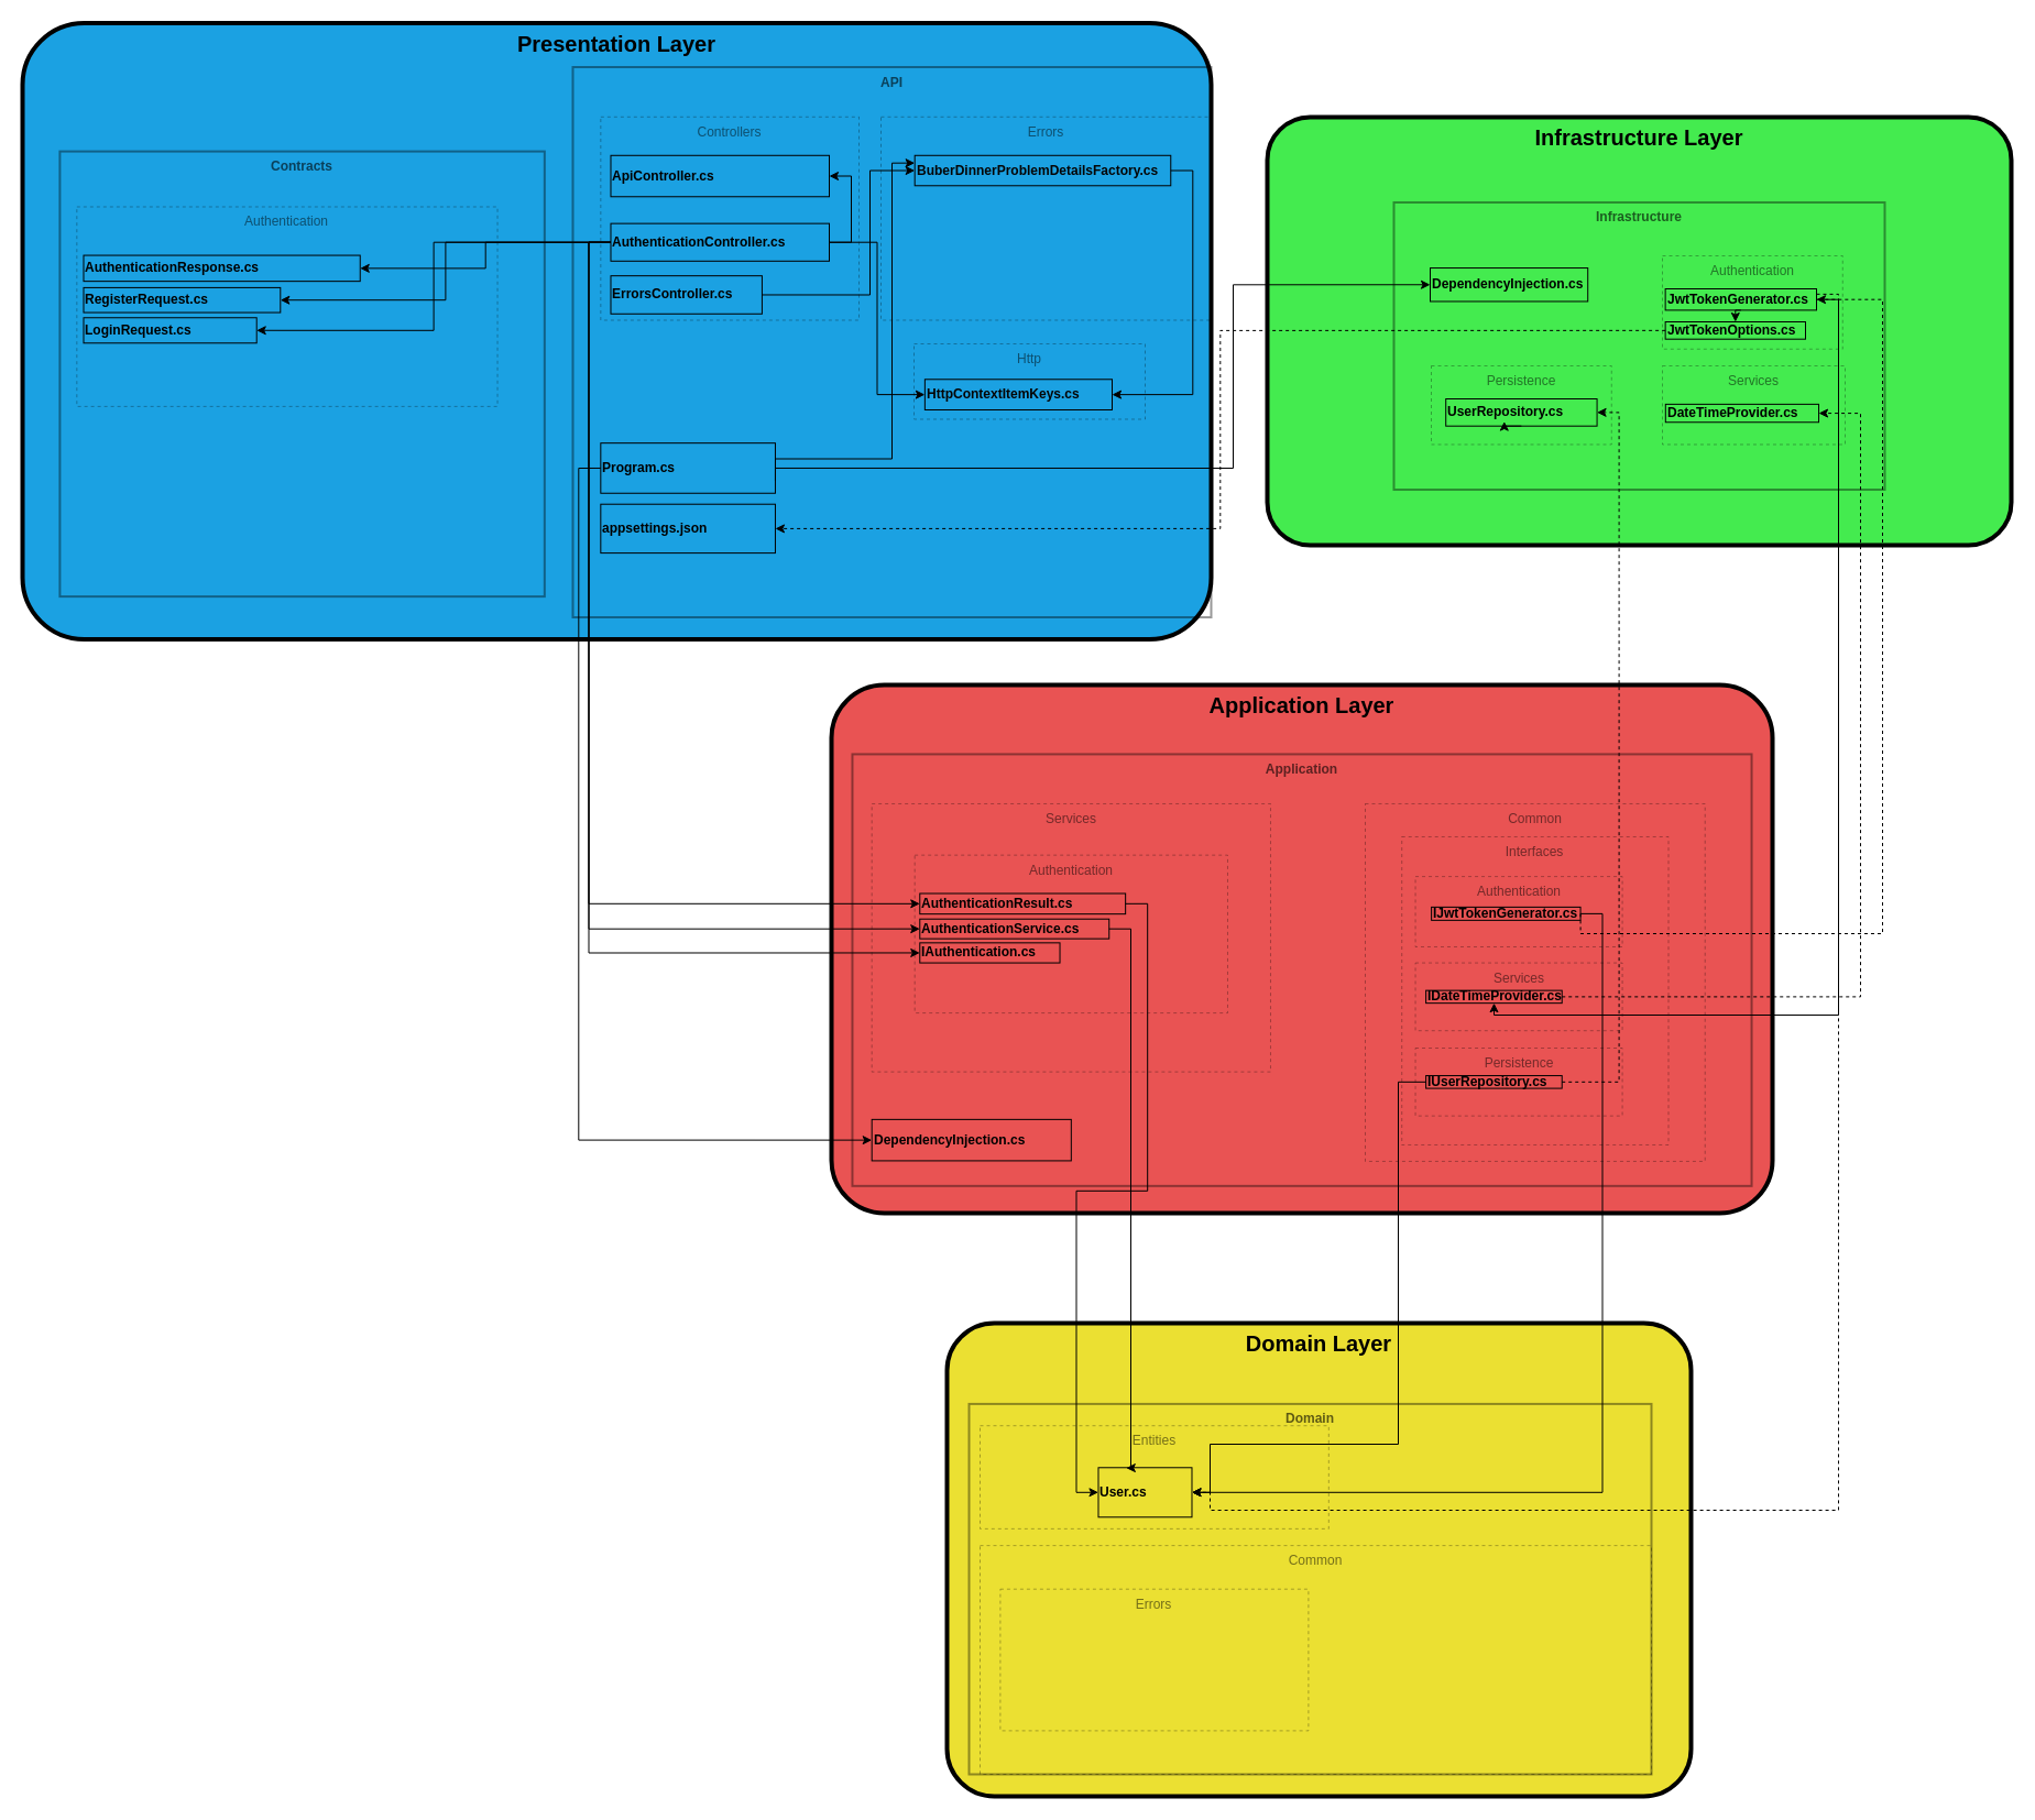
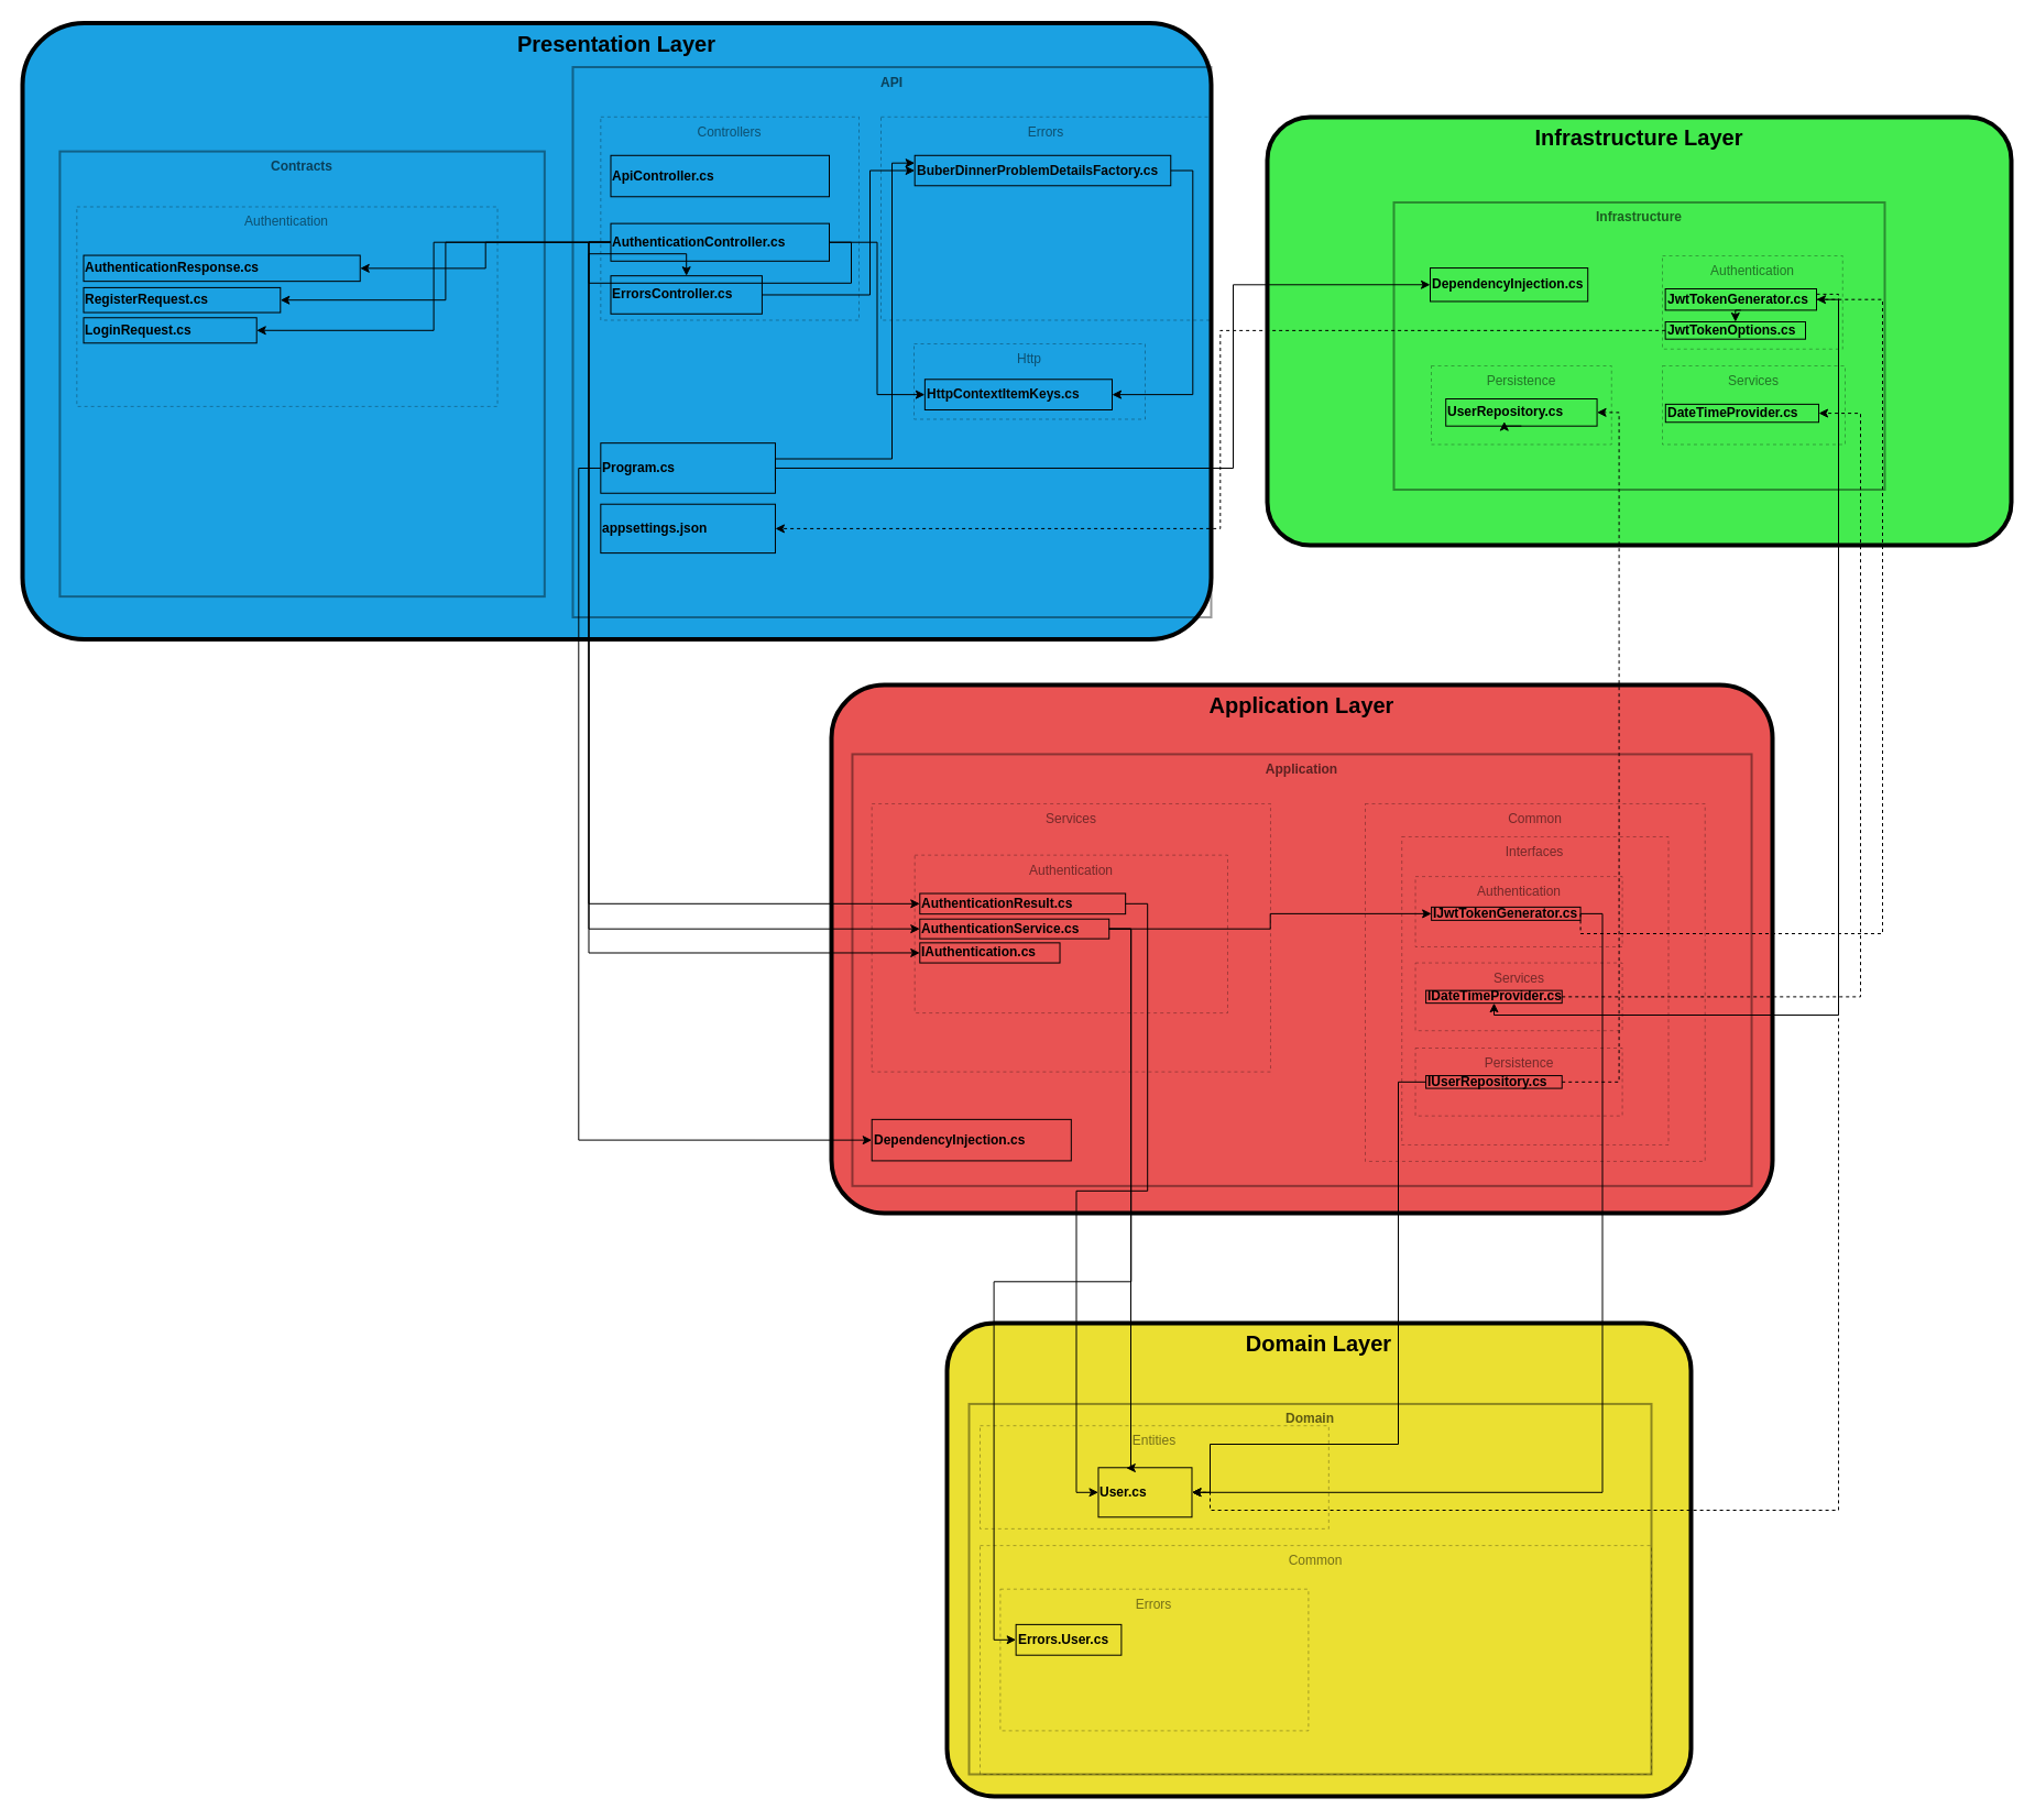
- <mxCell id="10" style="edgeStyle=orthogonalEdgeStyle;rounded=0;orthogonalLoop=1;jettySize=auto;html=1;exitX=1;exitY=0.5;exitDx=0;exitDy=0;entryX=1;entryY=0.5;entryDx=0;entryDy=0;" parent="9" source="11" target="13" edge="1"><mxGeometry relative="1" as="geometry" /></mxCell>
+ <mxCell id="10" style="edgeStyle=orthogonalEdgeStyle;rounded=0;orthogonalLoop=1;jettySize=auto;html=1;exitX=1;exitY=0.5;exitDx=0;exitDy=0;" parent="9" source="11" target="12" edge="1"><mxGeometry relative="1" as="geometry" /></mxCell>
+ <mxCell id="55" style="edgeStyle=orthogonalEdgeStyle;rounded=0;orthogonalLoop=1;jettySize=auto;html=1;exitX=1;exitY=0.5;exitDx=0;exitDy=0;entryX=0;entryY=0.5;entryDx=0;entryDy=0;" parent="40" source="45" target="50" edge="1"><mxGeometry relative="1" as="geometry" /></mxCell>
+ <mxCell id="78" style="edgeStyle=orthogonalEdgeStyle;rounded=0;orthogonalLoop=1;jettySize=auto;html=1;exitX=1;exitY=0.5;exitDx=0;exitDy=0;entryX=0;entryY=0.5;entryDx=0;entryDy=0;" parent="1" source="45" target="62" edge="1"><mxGeometry relative="1" as="geometry" /></mxCell>
+ <mxCell id="62" value="&lt;font color=&quot;#000000&quot;&gt;&lt;b&gt;Errors.User.cs&lt;br&gt;&lt;/b&gt;&lt;/font&gt;" style="rounded=0;whiteSpace=wrap;html=1;fillColor=none;strokeColor=#000000;align=left;" parent="61" vertex="1"><mxGeometry x="14.24" y="32.17" width="95.76" height="27.83" as="geometry" /></mxCell>
